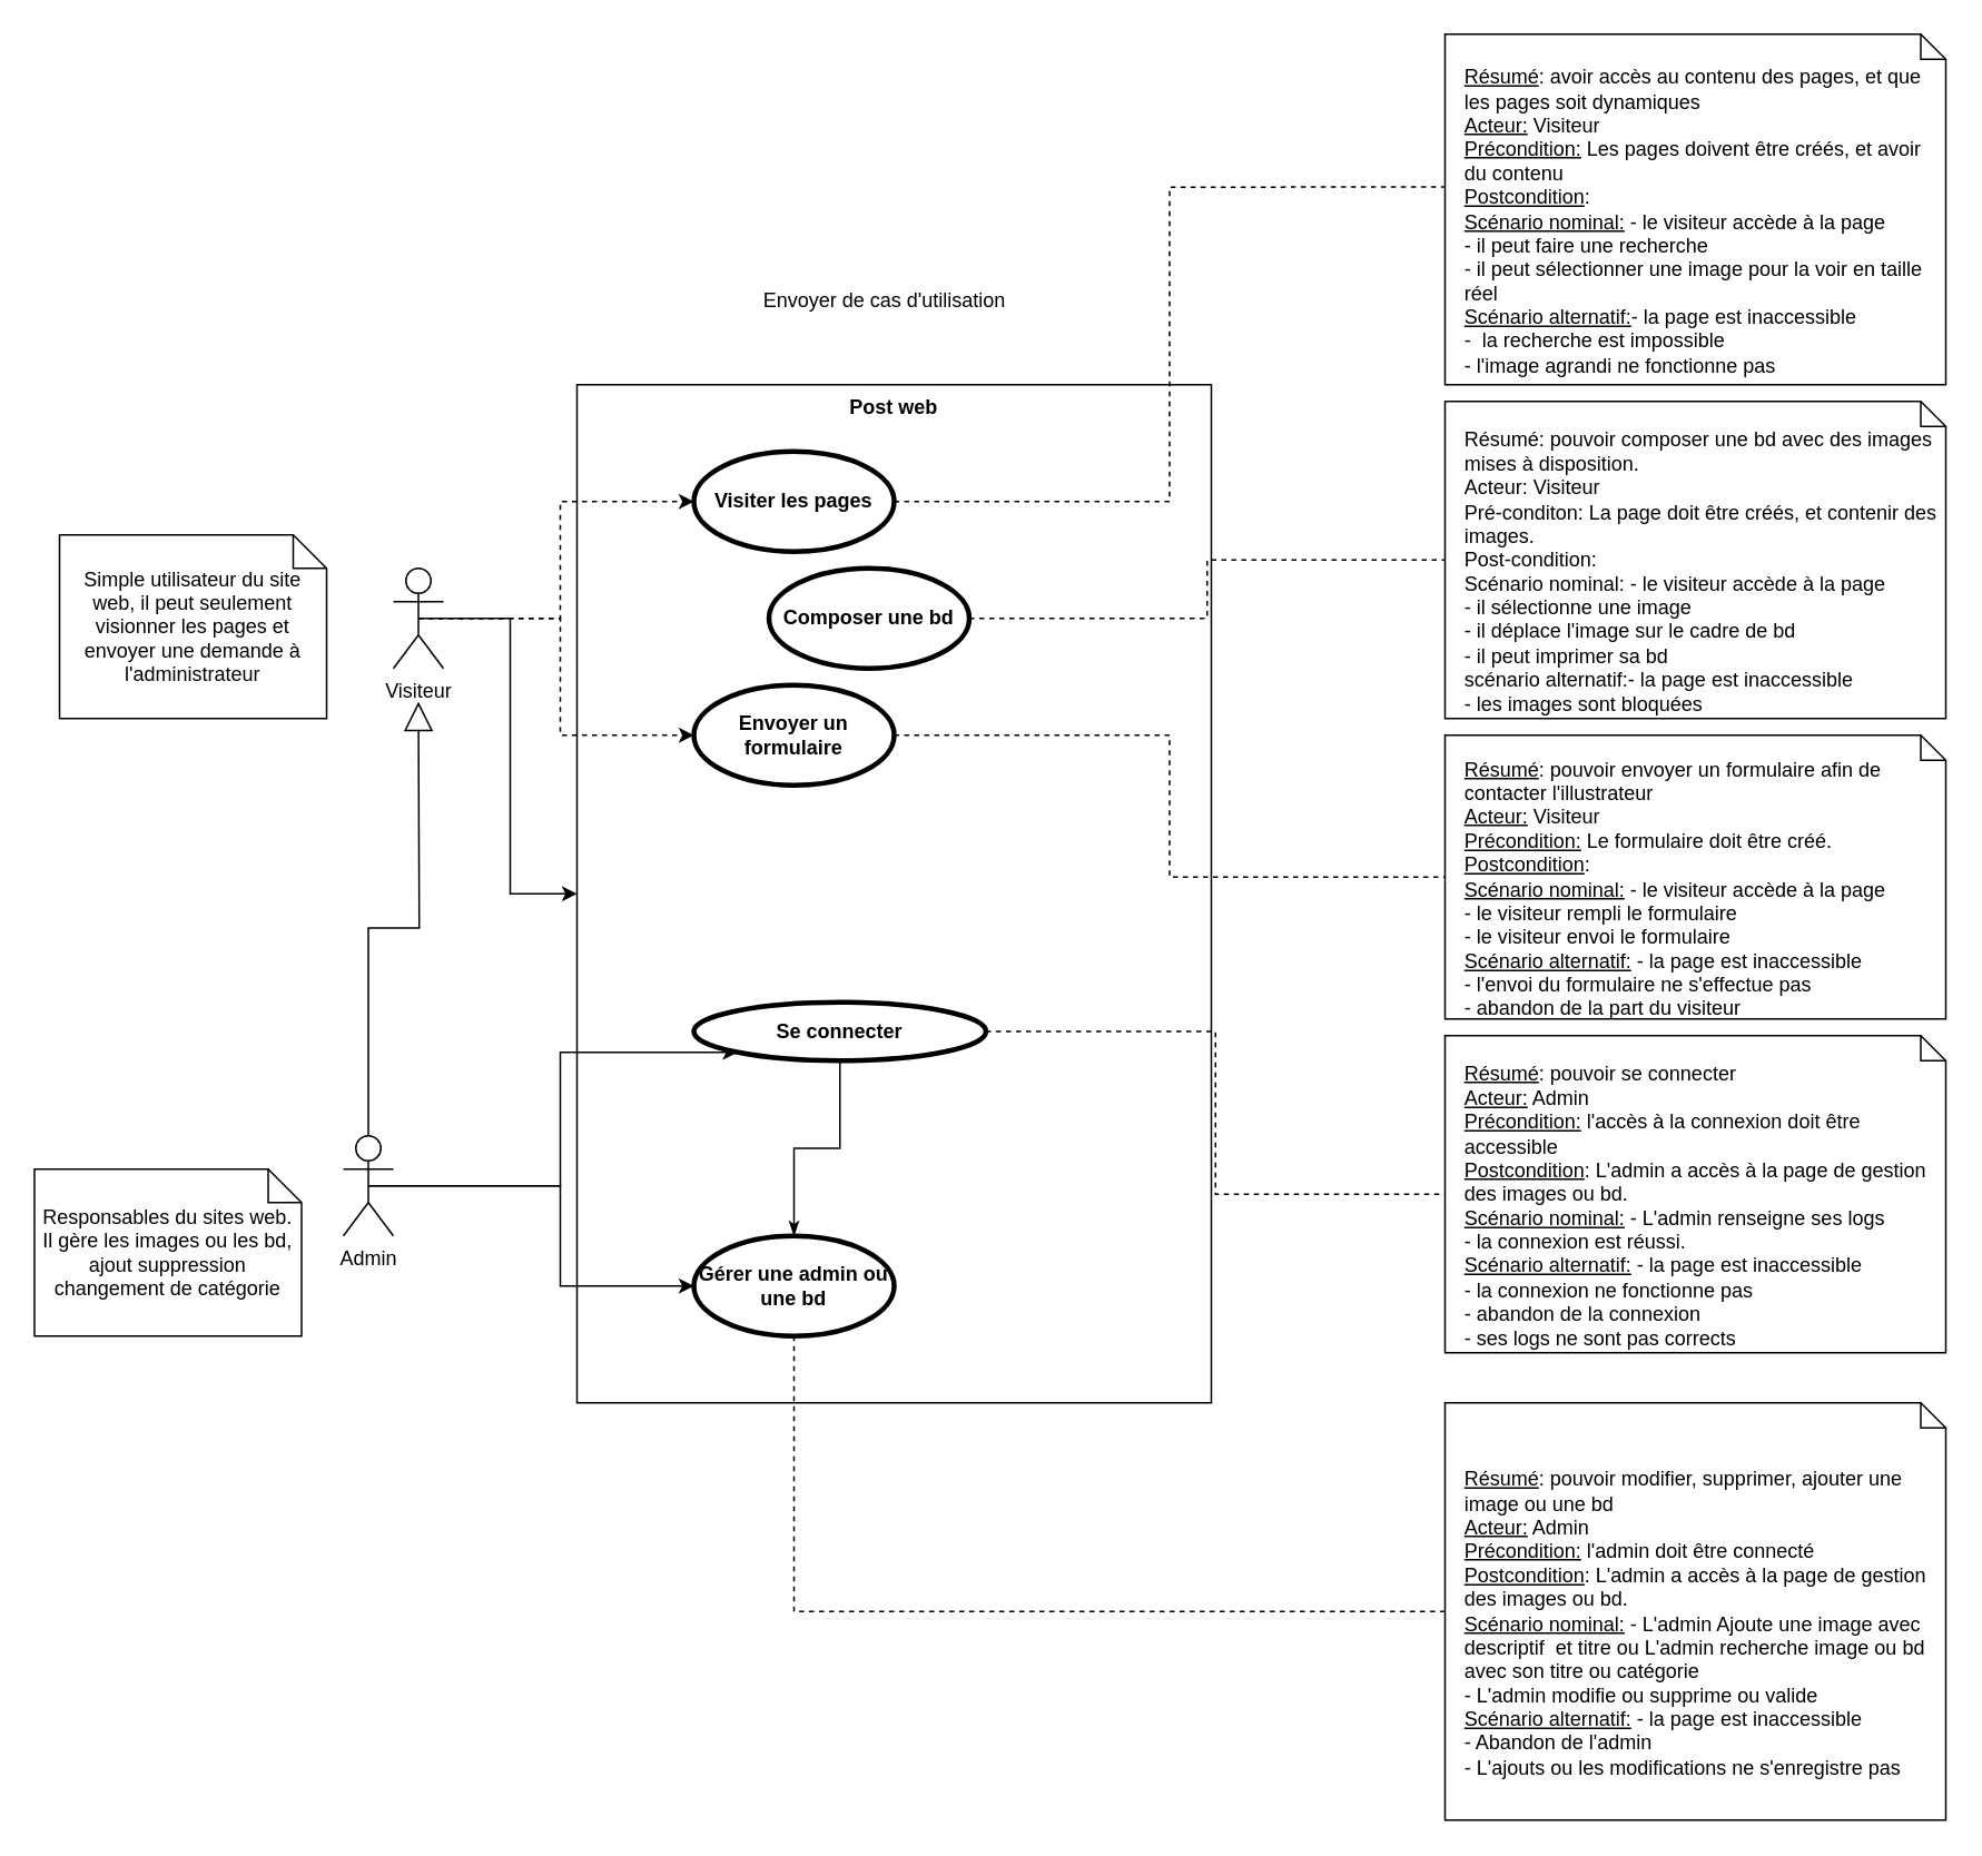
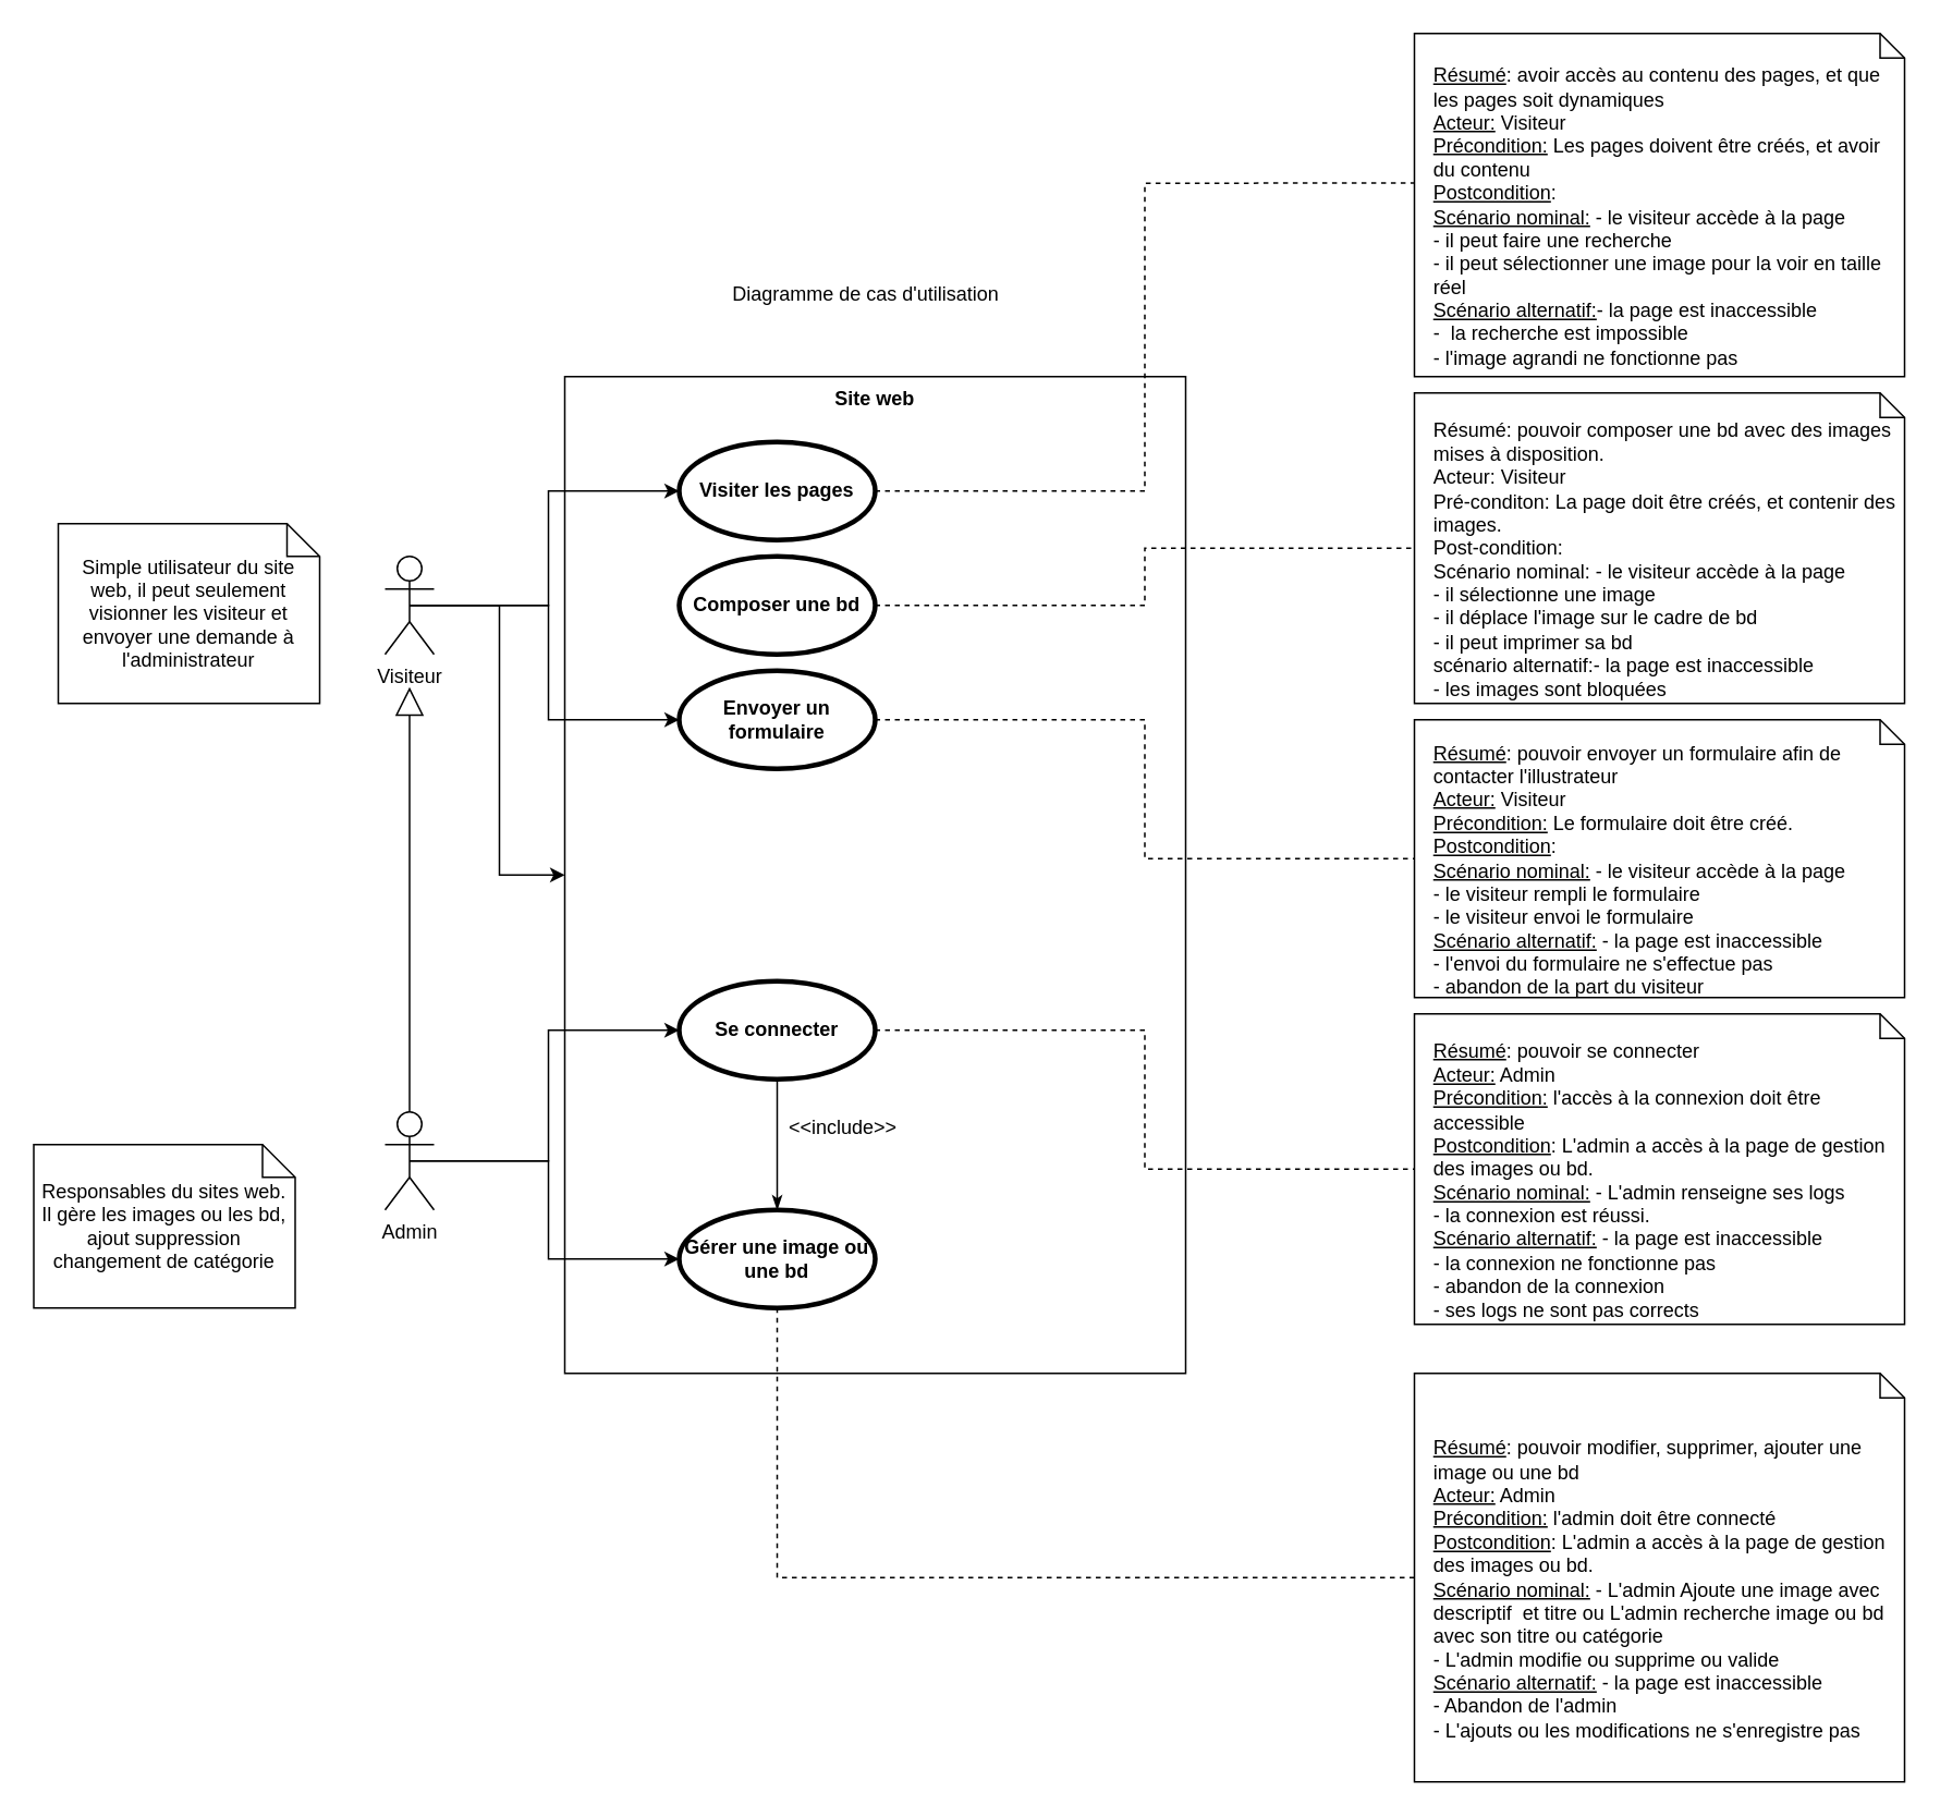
- <mxCell id="22" value="Envoyer de cas d'utilisation" style="text;html=1;align=center;verticalAlign=middle;resizable=0;points=[];autosize=1;" vertex="1" parent="1"><mxGeometry x="439" y="170" width="180" height="20" as="geometry" /></mxCell>
+ <mxCell id="22" value="Diagramme de cas d'utilisation" style="text;html=1;align=center;verticalAlign=middle;resizable=0;points=[];autosize=1;" vertex="1" parent="1"><mxGeometry x="439" y="170" width="180" height="20" as="geometry" /></mxCell>
- <mxCell id="2" value="Post web" style="shape=rect;html=1;verticalAlign=top;fontStyle=1;whiteSpace=wrap;align=center;" parent="1" vertex="1"><mxGeometry x="345" y="230" width="380" height="610" as="geometry" /></mxCell>
+ <mxCell id="2" value="Site web" style="shape=rect;html=1;verticalAlign=top;fontStyle=1;whiteSpace=wrap;align=center;" parent="1" vertex="1"><mxGeometry x="345" y="230" width="380" height="610" as="geometry" /></mxCell>
- <mxCell id="3" style="edgeStyle=orthogonalEdgeStyle;rounded=0;orthogonalLoop=1;jettySize=auto;html=1;exitX=0.5;exitY=0.5;exitDx=0;exitDy=0;exitPerimeter=0;entryX=0;entryY=0.5;entryDx=0;entryDy=0;dashed=1;" parent="1" source="6" target="17" edge="1"><mxGeometry relative="1" as="geometry"><Array as="points"><mxPoint x="335" y="370" /><mxPoint x="335" y="300" /></Array></mxGeometry></mxCell>
+ <mxCell id="3" style="edgeStyle=orthogonalEdgeStyle;rounded=0;orthogonalLoop=1;jettySize=auto;html=1;exitX=0.5;exitY=0.5;exitDx=0;exitDy=0;exitPerimeter=0;entryX=0;entryY=0.5;entryDx=0;entryDy=0;" parent="1" source="6" target="17" edge="1"><mxGeometry relative="1" as="geometry"><Array as="points"><mxPoint x="335" y="370" /><mxPoint x="335" y="300" /></Array></mxGeometry></mxCell>
- <mxCell id="19" value="Composer une bd" style="shape=ellipse;html=1;strokeWidth=3;fontStyle=1;whiteSpace=wrap;align=center;perimeter=ellipsePerimeter;" parent="1" vertex="1"><mxGeometry x="460" y="340" width="120" height="60" as="geometry" /></mxCell>
+ <mxCell id="19" value="Composer une bd" style="shape=ellipse;html=1;strokeWidth=3;fontStyle=1;whiteSpace=wrap;align=center;perimeter=ellipsePerimeter;" parent="1" vertex="1"><mxGeometry x="415" y="340" width="120" height="60" as="geometry" /></mxCell>
- <mxCell id="24" value="Simple utilisateur du site web, il peut seulement visionner les pages et envoyer une demande à l'administrateur" style="shape=note;size=20;whiteSpace=wrap;html=1;" vertex="1" parent="1"><mxGeometry x="35" y="320" width="160" height="110" as="geometry" /></mxCell>
+ <mxCell id="24" value="Simple utilisateur du site web, il peut seulement visionner les visiteur et envoyer une demande à l'administrateur" style="shape=note;size=20;whiteSpace=wrap;html=1;" vertex="1" parent="1"><mxGeometry x="35" y="320" width="160" height="110" as="geometry" /></mxCell>
- <mxCell id="5" style="edgeStyle=orthogonalEdgeStyle;rounded=0;orthogonalLoop=1;jettySize=auto;html=1;exitX=0.5;exitY=0.5;exitDx=0;exitDy=0;exitPerimeter=0;entryX=0;entryY=0.5;entryDx=0;entryDy=0;dashed=1;" parent="1" source="6" target="21" edge="1"><mxGeometry relative="1" as="geometry"><Array as="points"><mxPoint x="335" y="370" /><mxPoint x="335" y="440" /></Array></mxGeometry></mxCell>
+ <mxCell id="5" style="edgeStyle=orthogonalEdgeStyle;rounded=0;orthogonalLoop=1;jettySize=auto;html=1;exitX=0.5;exitY=0.5;exitDx=0;exitDy=0;exitPerimeter=0;entryX=0;entryY=0.5;entryDx=0;entryDy=0;" parent="1" source="6" target="21" edge="1"><mxGeometry relative="1" as="geometry"><Array as="points"><mxPoint x="335" y="370" /><mxPoint x="335" y="440" /></Array></mxGeometry></mxCell>
- <mxCell id="13" value="Se connecter" style="shape=ellipse;html=1;strokeWidth=3;fontStyle=1;whiteSpace=wrap;align=center;perimeter=ellipsePerimeter;" parent="1" vertex="1"><mxGeometry x="415" y="600" width="175" height="35" as="geometry" /></mxCell>
+ <mxCell id="13" value="Se connecter" style="shape=ellipse;html=1;strokeWidth=3;fontStyle=1;whiteSpace=wrap;align=center;perimeter=ellipsePerimeter;" parent="1" vertex="1"><mxGeometry x="415" y="600" width="120" height="60" as="geometry" /></mxCell>
+ <mxCell id="30" value="&amp;lt;&amp;lt;include&amp;gt;&amp;gt;" style="text;html=1;align=center;verticalAlign=middle;resizable=0;points=[];autosize=1;" vertex="1" parent="1"><mxGeometry x="475" y="680" width="80" height="20" as="geometry" /></mxCell>
- <mxCell id="10" value="Admin" style="shape=umlActor;verticalLabelPosition=bottom;verticalAlign=top;html=1;outlineConnect=0;" parent="1" vertex="1"><mxGeometry x="205" y="680" width="30" height="60" as="geometry" /></mxCell>
+ <mxCell id="10" value="Admin" style="shape=umlActor;verticalLabelPosition=bottom;verticalAlign=top;html=1;outlineConnect=0;" parent="1" vertex="1"><mxGeometry x="235" y="680" width="30" height="60" as="geometry" /></mxCell>
- <mxCell id="15" value="Gérer une admin ou une bd" style="shape=ellipse;html=1;strokeWidth=3;fontStyle=1;whiteSpace=wrap;align=center;perimeter=ellipsePerimeter;" parent="1" vertex="1"><mxGeometry x="415" y="740" width="120" height="60" as="geometry" /></mxCell>
+ <mxCell id="15" value="Gérer une image ou une bd" style="shape=ellipse;html=1;strokeWidth=3;fontStyle=1;whiteSpace=wrap;align=center;perimeter=ellipsePerimeter;" parent="1" vertex="1"><mxGeometry x="415" y="740" width="120" height="60" as="geometry" /></mxCell>
